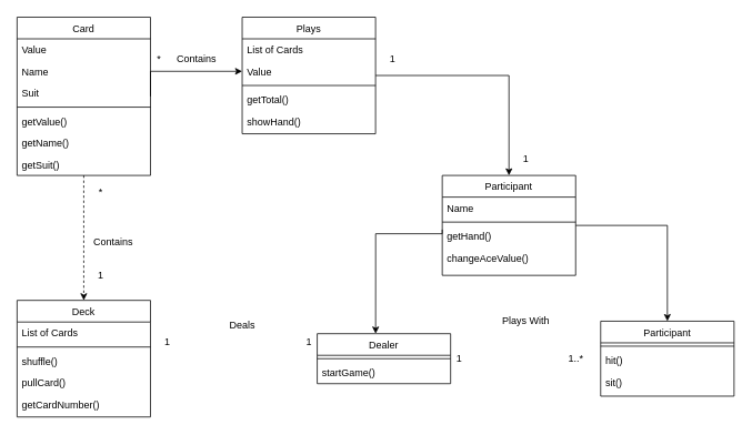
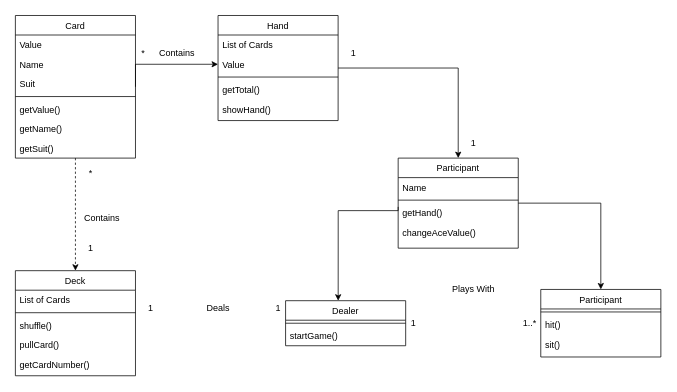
- <mxCell id="32" value="Plays" style="swimlane;fontStyle=0;align=center;verticalAlign=top;childLayout=stackLayout;horizontal=1;startSize=26;horizontalStack=0;resizeParent=1;resizeLast=0;collapsible=1;marginBottom=0;rounded=0;shadow=0;strokeWidth=1;" vertex="1" parent="1"><mxGeometry x="290" y="20" width="160" height="140" as="geometry"><mxRectangle x="550" y="140" width="160" height="26" as="alternateBounds" /></mxGeometry></mxCell>
+ <mxCell id="32" value="Hand" style="swimlane;fontStyle=0;align=center;verticalAlign=top;childLayout=stackLayout;horizontal=1;startSize=26;horizontalStack=0;resizeParent=1;resizeLast=0;collapsible=1;marginBottom=0;rounded=0;shadow=0;strokeWidth=1;" vertex="1" parent="1"><mxGeometry x="290" y="20" width="160" height="140" as="geometry"><mxRectangle x="550" y="140" width="160" height="26" as="alternateBounds" /></mxGeometry></mxCell>
- <mxCell id="45" value="Deals" style="text;html=1;align=center;verticalAlign=middle;resizable=0;points=[];autosize=1;" vertex="1" parent="1"><mxGeometry x="265" y="380" width="50" height="20" as="geometry" /></mxCell>
+ <mxCell id="45" value="Deals" style="text;html=1;align=center;verticalAlign=middle;resizable=0;points=[];autosize=1;" vertex="1" parent="1"><mxGeometry x="265" y="400" width="50" height="20" as="geometry" /></mxCell>
- <mxCell id="51" value="&lt;div&gt;1..*&lt;/div&gt;" style="text;html=1;align=center;verticalAlign=middle;resizable=0;points=[];autosize=1;" vertex="1" parent="1"><mxGeometry x="675" y="420" width="30" height="20" as="geometry" /></mxCell>
+ <mxCell id="51" value="&lt;div&gt;1..*&lt;/div&gt;" style="text;html=1;align=center;verticalAlign=middle;resizable=0;points=[];autosize=1;" vertex="1" parent="1"><mxGeometry x="690" y="420" width="30" height="20" as="geometry" /></mxCell>
